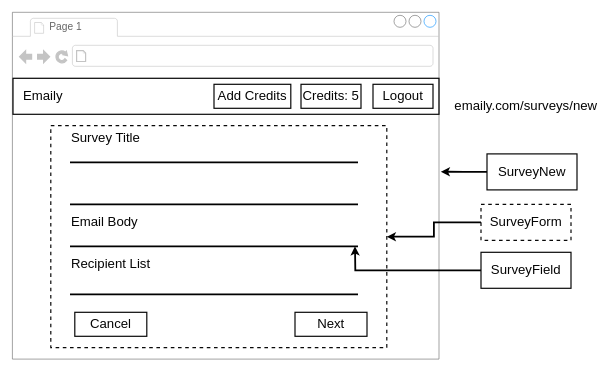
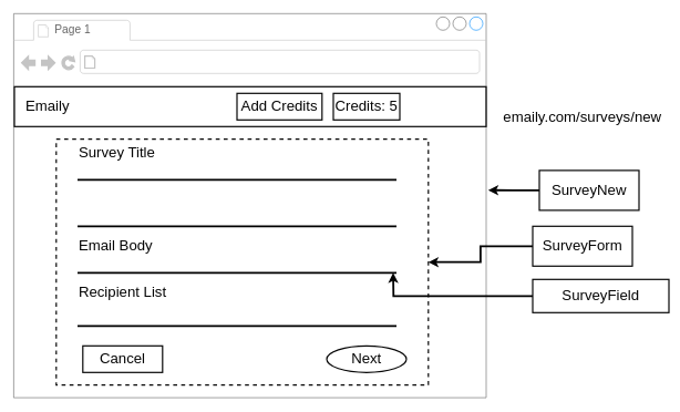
- <mxCell id="16" value="Logout" style="rounded=0;whiteSpace=wrap;html=1;shadow=0;strokeColor=#080808;strokeWidth=2;fillColor=none;fontSize=22;fontColor=#050505;align=center;" parent="1" vertex="1"><mxGeometry x="621" y="140" width="100" height="40" as="geometry" /></mxCell>
- <mxCell id="25" value="SurveyForm" style="rounded=0;whiteSpace=wrap;html=1;shadow=0;labelBackgroundColor=none;strokeColor=#080808;strokeWidth=2;fillColor=#ffffff;fontSize=22;fontColor=#050505;align=center;dashed=1;" parent="1" vertex="1"><mxGeometry x="801" y="340" width="150" height="60" as="geometry" /></mxCell>
+ <mxCell id="25" value="SurveyForm" style="rounded=0;whiteSpace=wrap;html=1;shadow=0;labelBackgroundColor=none;strokeColor=#080808;strokeWidth=2;fillColor=#ffffff;fontSize=22;fontColor=#050505;align=center;" parent="1" vertex="1"><mxGeometry x="801" y="340" width="150" height="60" as="geometry" /></mxCell>
- <mxCell id="23" value="SurveyField" style="rounded=0;whiteSpace=wrap;html=1;shadow=0;labelBackgroundColor=none;strokeColor=#080808;strokeWidth=2;fillColor=#ffffff;fontSize=22;fontColor=#050505;align=center;" parent="1" vertex="1"><mxGeometry x="801" y="420" width="150" height="60" as="geometry" /></mxCell>
+ <mxCell id="23" value="SurveyField" style="rounded=0;whiteSpace=wrap;html=1;shadow=0;labelBackgroundColor=none;strokeColor=#080808;strokeWidth=2;fillColor=#ffffff;fontSize=22;fontColor=#050505;align=center;" parent="1" vertex="1"><mxGeometry x="801" y="420" width="205" height="50" as="geometry" /></mxCell>
- <mxCell id="9" value="Next" style="rounded=0;whiteSpace=wrap;html=1;shadow=0;strokeColor=#080808;strokeWidth=2;fillColor=none;fontSize=22;fontColor=#050505;align=center;" parent="1" vertex="1"><mxGeometry x="491" y="520" width="120" height="40" as="geometry" /></mxCell>
+ <mxCell id="9" value="Next" style="ellipse;whiteSpace=wrap;html=1;shadow=0;strokeColor=#080808;strokeWidth=2;fillColor=none;fontSize=22;fontColor=#050505;align=center;" parent="1" vertex="1"><mxGeometry x="491" y="520" width="120" height="40" as="geometry" /></mxCell>
